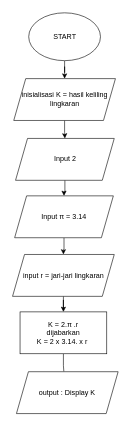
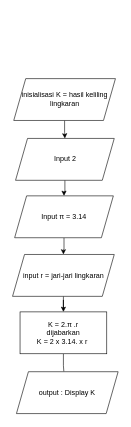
- <mxCell id="3" value="START" style="ellipse;whiteSpace=wrap;html=1;" vertex="1" parent="1"><mxGeometry x="47.5" y="20" width="120" height="80" as="geometry" /></mxCell>
- <mxCell id="2" style="edgeStyle=orthogonalEdgeStyle;rounded=0;orthogonalLoop=1;jettySize=auto;html=1;entryX=0.5;entryY=0;entryDx=0;entryDy=0;" edge="1" parent="1" source="3" target="11"><mxGeometry relative="1" as="geometry" /></mxCell>
